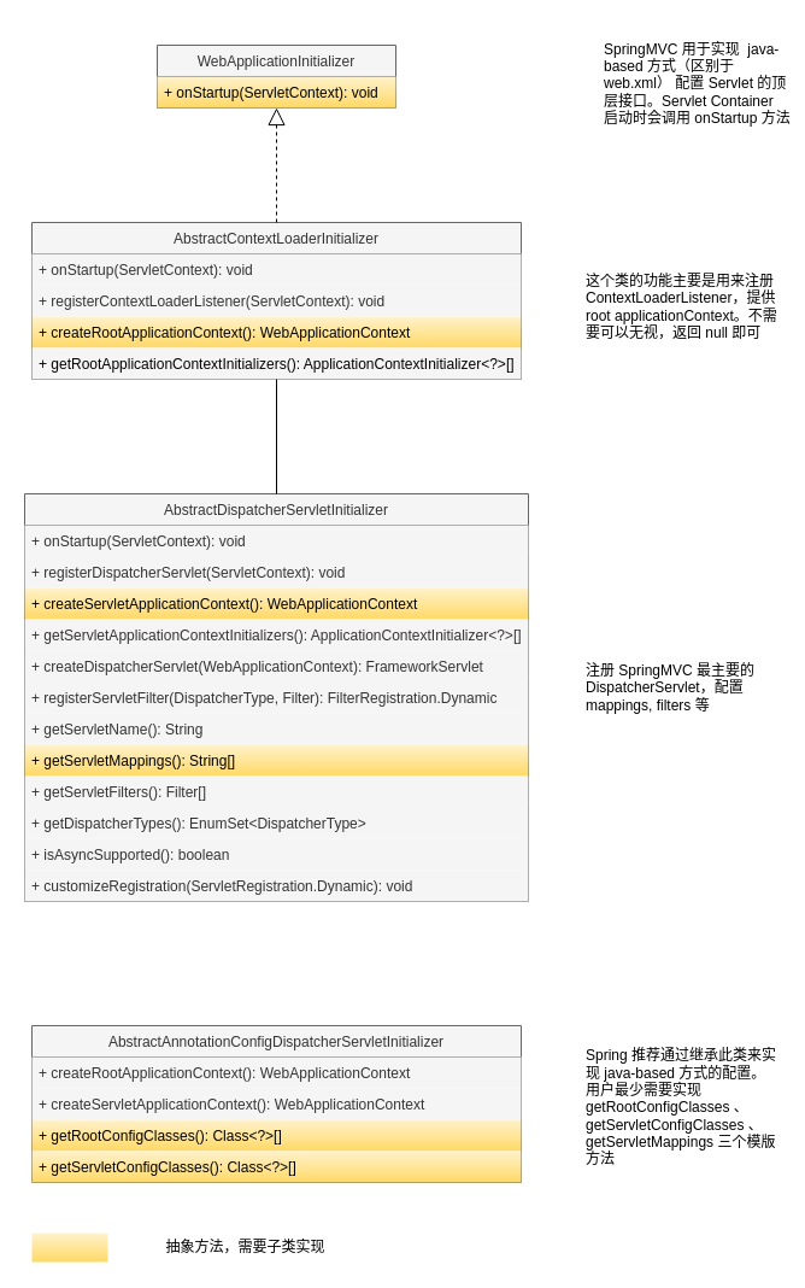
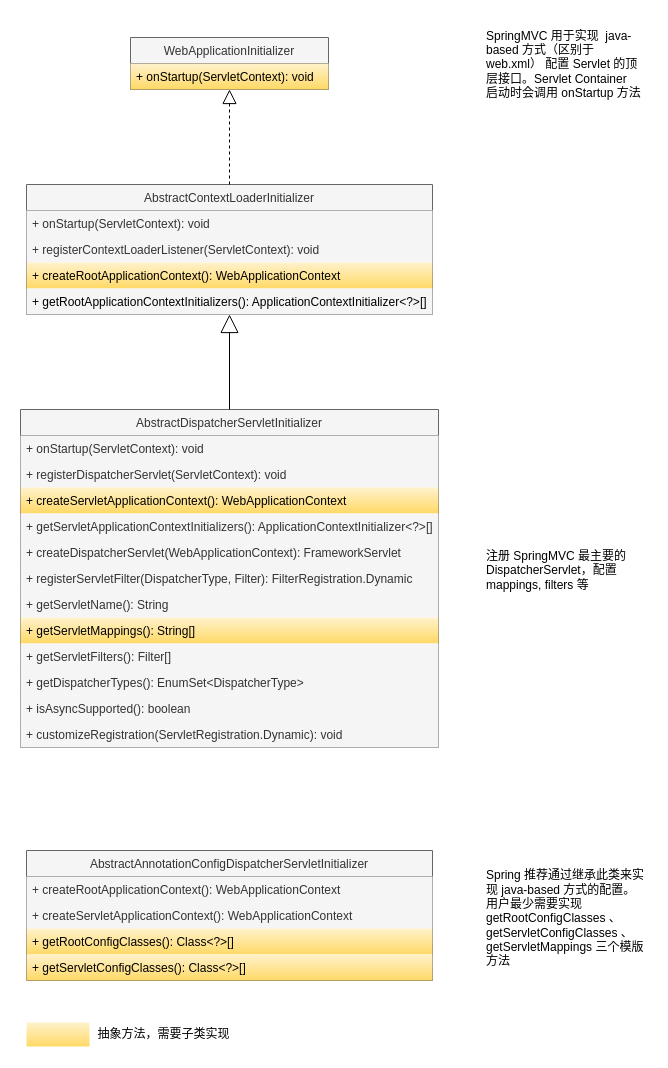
- <mxCell id="29" value="SpringMVC 用于实现&amp;nbsp; java-based 方式（区别于 web.xml）&amp;nbsp;配置 Servlet 的顶层接口。Servlet Container 启动时会调用 onStartup 方法" style="text;html=1;align=left;verticalAlign=middle;whiteSpace=wrap;rounded=0;comic=1;glass=1;" parent="1" vertex="1"><mxGeometry x="499" y="25" width="158" height="87" as="geometry" /></mxCell>
+ <mxCell id="29" value="SpringMVC 用于实现&amp;nbsp; java-based 方式（区别于 web.xml）&amp;nbsp;配置 Servlet 的顶层接口。Servlet Container 启动时会调用 onStartup 方法" style="text;html=1;align=left;verticalAlign=middle;whiteSpace=wrap;rounded=0;comic=1;glass=1;" parent="1" vertex="1"><mxGeometry x="484" y="20" width="158" height="87" as="geometry" /></mxCell>
- <mxCell id="30" value="这个类的功能主要是用来注册 ContextLoaderListener，提供 root applicationContext。不需要可以无视，返回 null 即可" style="text;html=1;align=left;verticalAlign=middle;whiteSpace=wrap;rounded=0;comic=1;glass=1;" parent="1" vertex="1"><mxGeometry x="484" y="210" width="162" height="87" as="geometry" /></mxCell>
- <mxCell id="22" value="" style="endArrow=none;endSize=16;endFill=0;html=1;exitX=0.5;exitY=0;exitDx=0;exitDy=0;" parent="1" source="9" target="4" edge="1"><mxGeometry width="160" relative="1" as="geometry"><mxPoint x="228" y="409" as="sourcePoint" /><mxPoint x="228" y="314" as="targetPoint" /></mxGeometry></mxCell>
+ <mxCell id="22" value="" style="endArrow=block;endSize=16;endFill=0;html=1;exitX=0.5;exitY=0;exitDx=0;exitDy=0;" parent="1" source="9" target="4" edge="1"><mxGeometry width="160" relative="1" as="geometry"><mxPoint x="228" y="409" as="sourcePoint" /><mxPoint x="228" y="314" as="targetPoint" /></mxGeometry></mxCell>
- <mxCell id="34" value="抽象方法，需要子类实现" style="text;html=1;strokeColor=none;fillColor=none;align=center;verticalAlign=middle;whiteSpace=wrap;rounded=0;glass=1;comic=1;" parent="1" vertex="1"><mxGeometry x="129" y="1024" width="149" height="20" as="geometry" /></mxCell>
+ <mxCell id="34" value="抽象方法，需要子类实现" style="text;html=1;strokeColor=none;fillColor=none;align=center;verticalAlign=middle;whiteSpace=wrap;rounded=0;glass=1;comic=1;" parent="1" vertex="1"><mxGeometry x="89" y="1024" width="149" height="20" as="geometry" /></mxCell>
